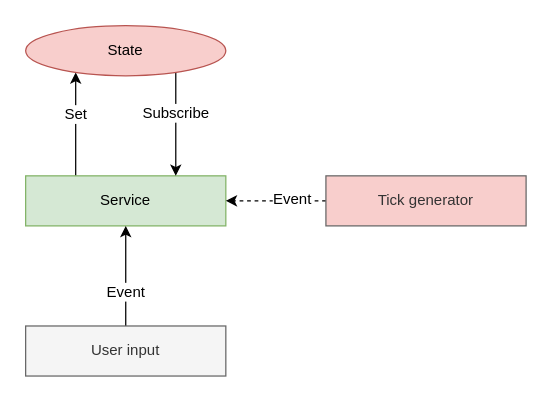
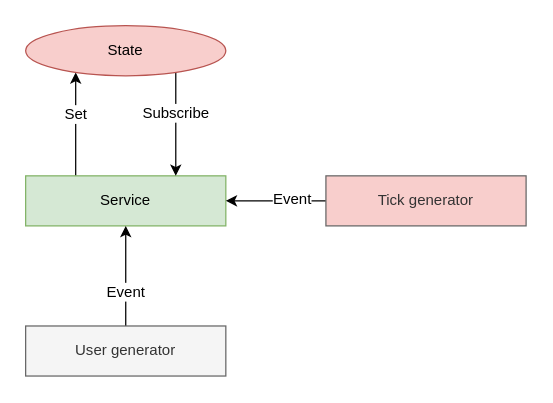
- <mxCell id="11" value="" style="edgeStyle=orthogonalEdgeStyle;rounded=0;orthogonalLoop=1;jettySize=auto;html=1;dashed=1;" edge="1" parent="1" source="13" target="4"><mxGeometry relative="1" as="geometry" /></mxCell>
+ <mxCell id="11" value="" style="edgeStyle=orthogonalEdgeStyle;rounded=0;orthogonalLoop=1;jettySize=auto;html=1;" edge="1" parent="1" source="13" target="4"><mxGeometry relative="1" as="geometry" /></mxCell>
- <mxCell id="10" value="User input" style="rounded=0;whiteSpace=wrap;html=1;fillColor=#f5f5f5;strokeColor=#666666;fontColor=#333333;" vertex="1" parent="1"><mxGeometry x="20" y="260" width="160" height="40" as="geometry" /></mxCell>
+ <mxCell id="10" value="User generator" style="rounded=0;whiteSpace=wrap;html=1;fillColor=#f5f5f5;strokeColor=#666666;fontColor=#333333;" vertex="1" parent="1"><mxGeometry x="20" y="260" width="160" height="40" as="geometry" /></mxCell>
